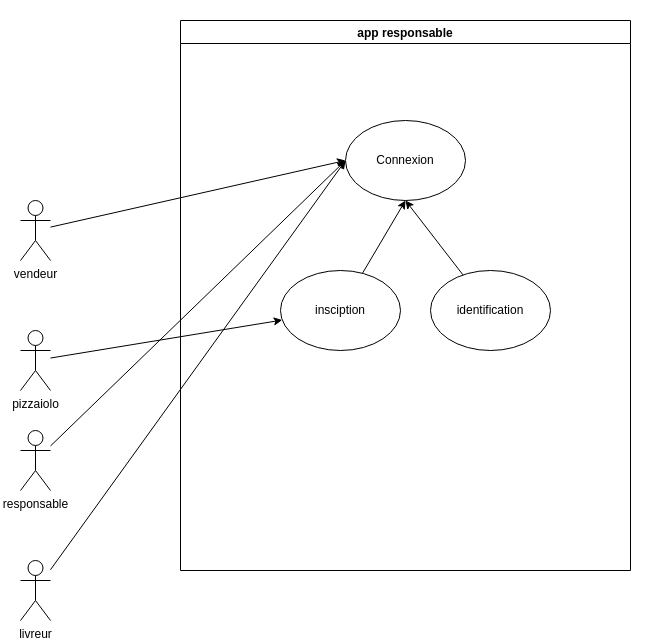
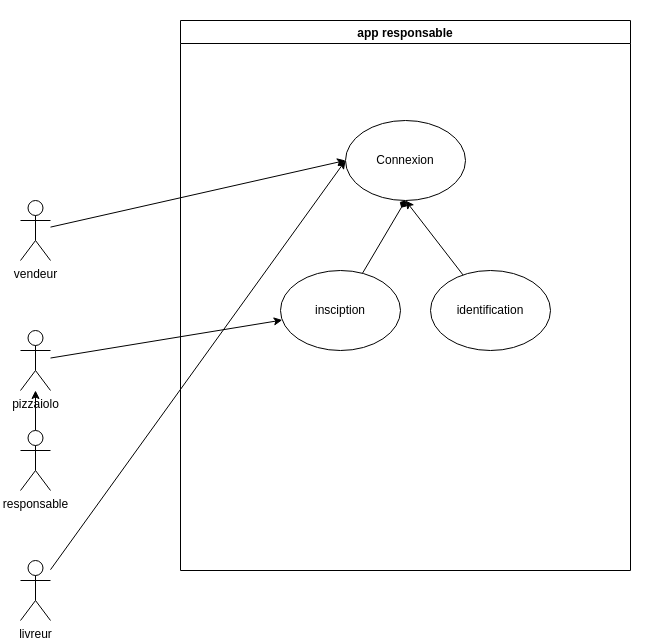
- <mxCell id="5" style="rounded=0;orthogonalLoop=1;jettySize=auto;html=1;entryX=0.5;entryY=1;entryDx=0;entryDy=0;" edge="1" parent="2" source="6" target="3"><mxGeometry relative="1" as="geometry" /></mxCell>
+ <mxCell id="5" style="rounded=0;orthogonalLoop=1;jettySize=auto;html=1;entryX=0.5;entryY=1;entryDx=0;entryDy=0;endArrow=diamond;" edge="1" parent="2" source="6" target="3"><mxGeometry relative="1" as="geometry" /></mxCell>
- <mxCell id="12" style="edgeStyle=none;rounded=0;orthogonalLoop=1;jettySize=auto;html=1;entryX=0;entryY=0.5;entryDx=0;entryDy=0;" edge="1" parent="1" source="13" target="3"><mxGeometry relative="1" as="geometry" /></mxCell>
+ <mxCell id="12" style="edgeStyle=none;rounded=0;orthogonalLoop=1;jettySize=auto;html=1;" edge="1" parent="1" source="13" target="11"><mxGeometry relative="1" as="geometry" /></mxCell>
